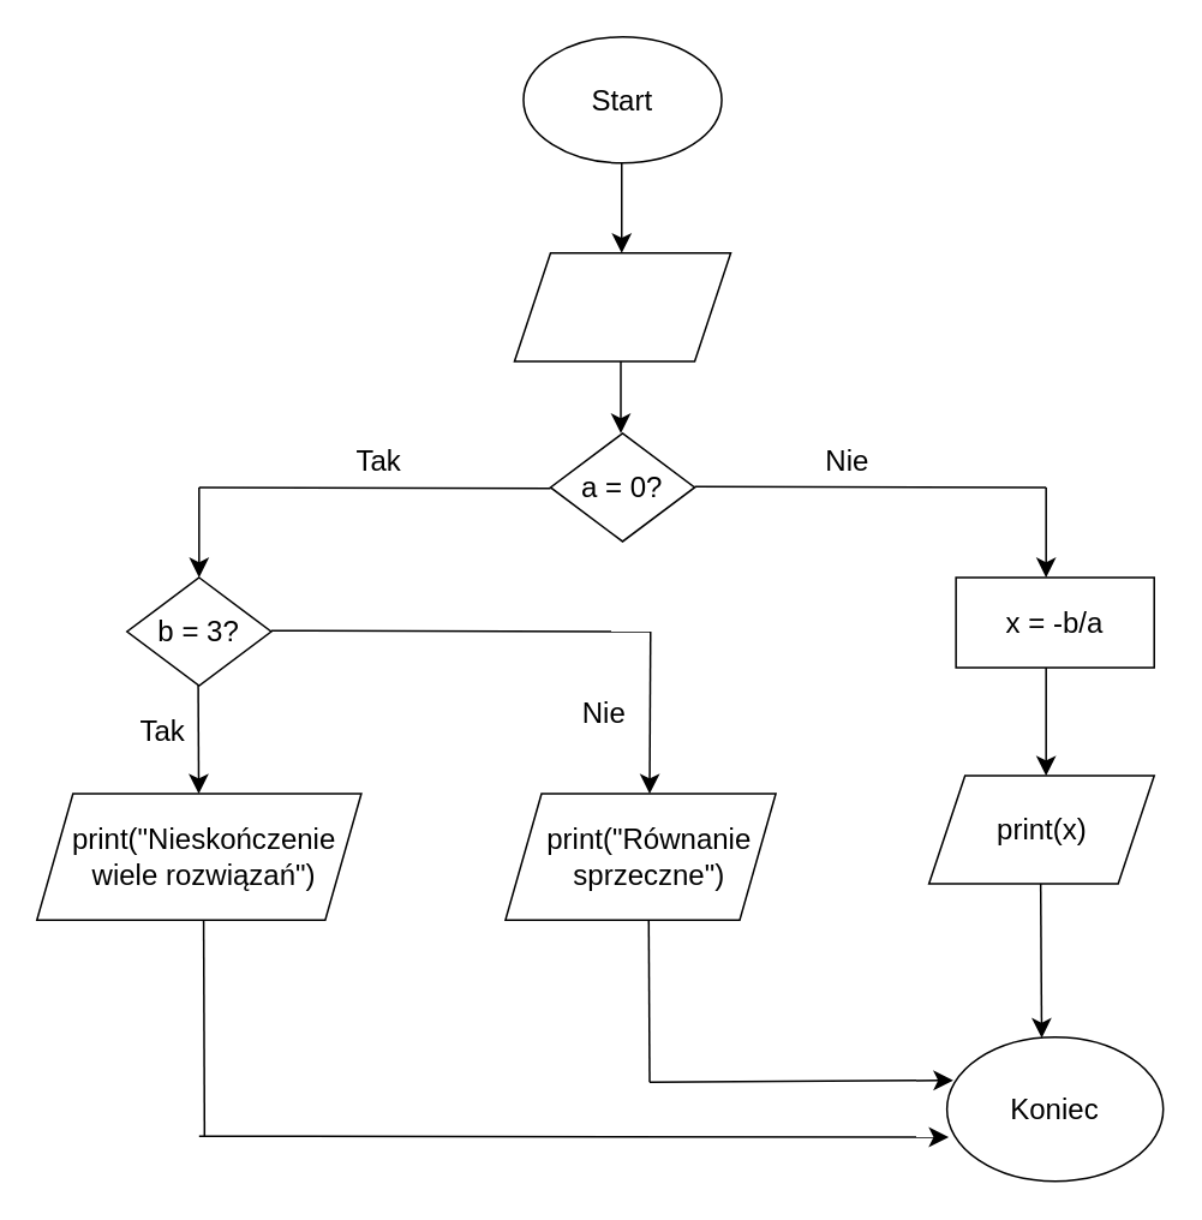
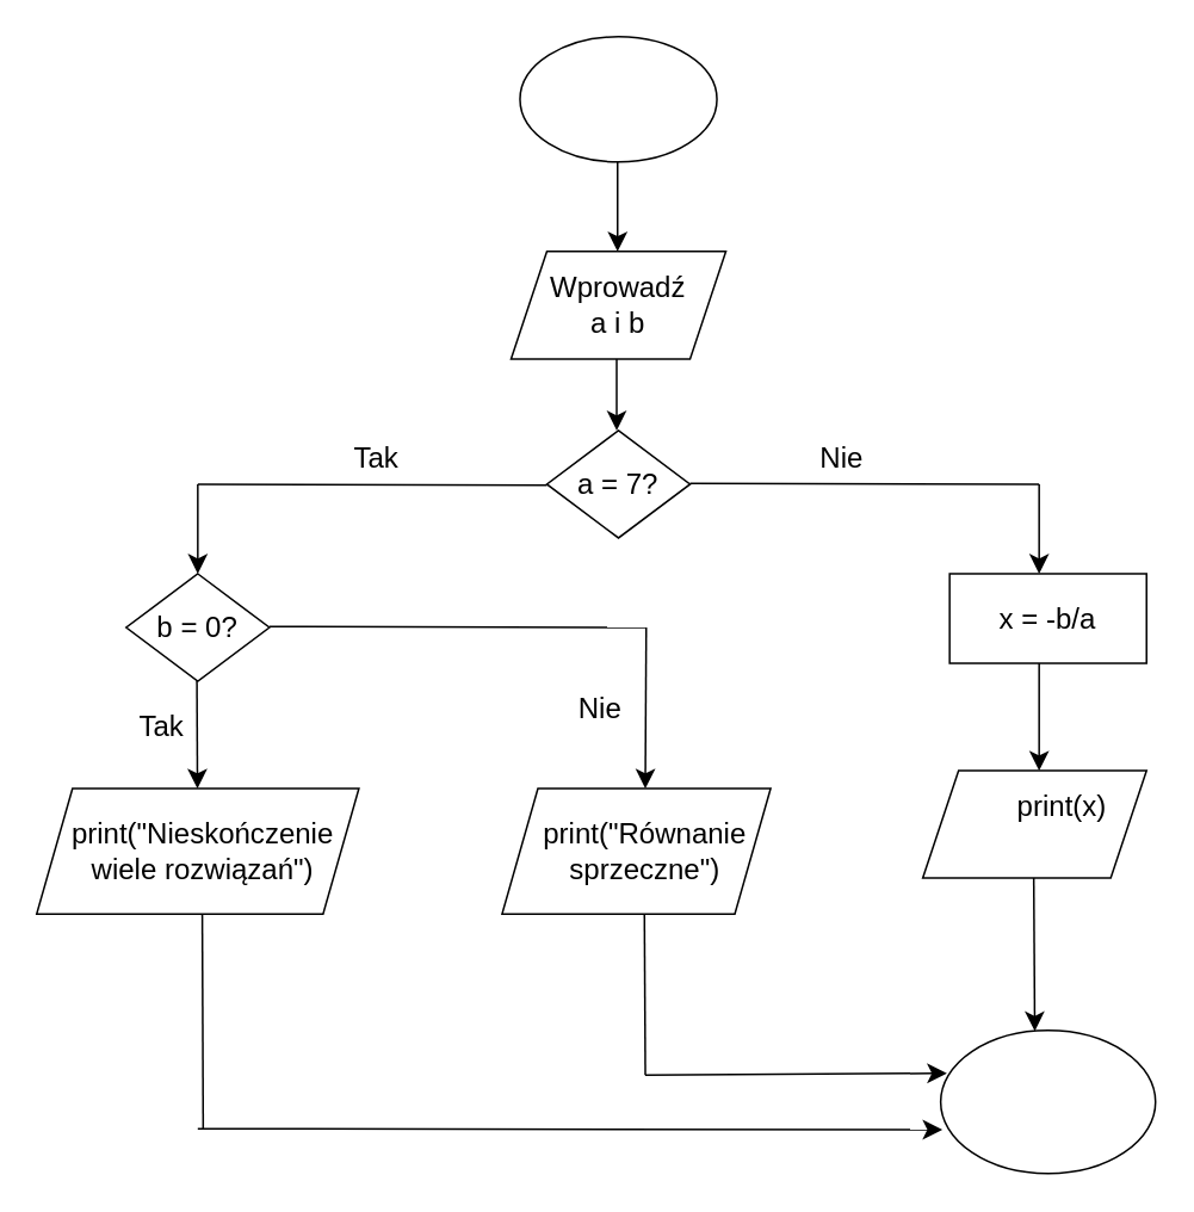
- <mxCell id="3" value="Start" style="text;strokeColor=none;fillColor=none;html=1;align=center;verticalAlign=middle;whiteSpace=wrap;rounded=0;fontSize=16;" vertex="1" parent="1"><mxGeometry x="315" y="40" width="60" height="30" as="geometry" /></mxCell>
+ <mxCell id="6" value="Wprowadź a i b" style="text;strokeColor=none;fillColor=none;html=1;align=center;verticalAlign=middle;whiteSpace=wrap;rounded=0;fontSize=16;" vertex="1" parent="1"><mxGeometry x="300" y="155" width="90" height="30" as="geometry" /></mxCell>
- <mxCell id="9" value="a = 0?" style="text;strokeColor=none;fillColor=none;html=1;align=center;verticalAlign=middle;whiteSpace=wrap;rounded=0;fontSize=16;" vertex="1" parent="1"><mxGeometry x="315" y="255" width="60" height="30" as="geometry" /></mxCell>
+ <mxCell id="9" value="a = 7?" style="text;strokeColor=none;fillColor=none;html=1;align=center;verticalAlign=middle;whiteSpace=wrap;rounded=0;fontSize=16;" vertex="1" parent="1"><mxGeometry x="315" y="255" width="60" height="30" as="geometry" /></mxCell>
- <mxCell id="22" value="&lt;div&gt;b = 3?&lt;/div&gt;" style="text;strokeColor=none;fillColor=none;html=1;align=center;verticalAlign=middle;whiteSpace=wrap;rounded=0;fontSize=16;" vertex="1" parent="1"><mxGeometry x="80" y="335" width="60" height="30" as="geometry" /></mxCell>
+ <mxCell id="22" value="&lt;div&gt;b = 0?&lt;/div&gt;" style="text;strokeColor=none;fillColor=none;html=1;align=center;verticalAlign=middle;whiteSpace=wrap;rounded=0;fontSize=16;" vertex="1" parent="1"><mxGeometry x="80" y="335" width="60" height="30" as="geometry" /></mxCell>
- <mxCell id="17" value="print(x)" style="text;strokeColor=none;fillColor=none;html=1;align=center;verticalAlign=middle;whiteSpace=wrap;rounded=0;fontSize=16;" vertex="1" parent="1"><mxGeometry x="547.5" y="445" width="60" height="30" as="geometry" /></mxCell>
+ <mxCell id="17" value="print(x)" style="text;strokeColor=none;fillColor=none;html=1;align=center;verticalAlign=middle;whiteSpace=wrap;rounded=0;fontSize=16;" vertex="1" parent="1"><mxGeometry x="562.5" y="435" width="60" height="30" as="geometry" /></mxCell>
- <mxCell id="35" value="Koniec" style="text;strokeColor=none;fillColor=none;html=1;align=center;verticalAlign=middle;whiteSpace=wrap;rounded=0;fontSize=16;" vertex="1" parent="1"><mxGeometry x="555" y="600" width="60" height="30" as="geometry" /></mxCell>
